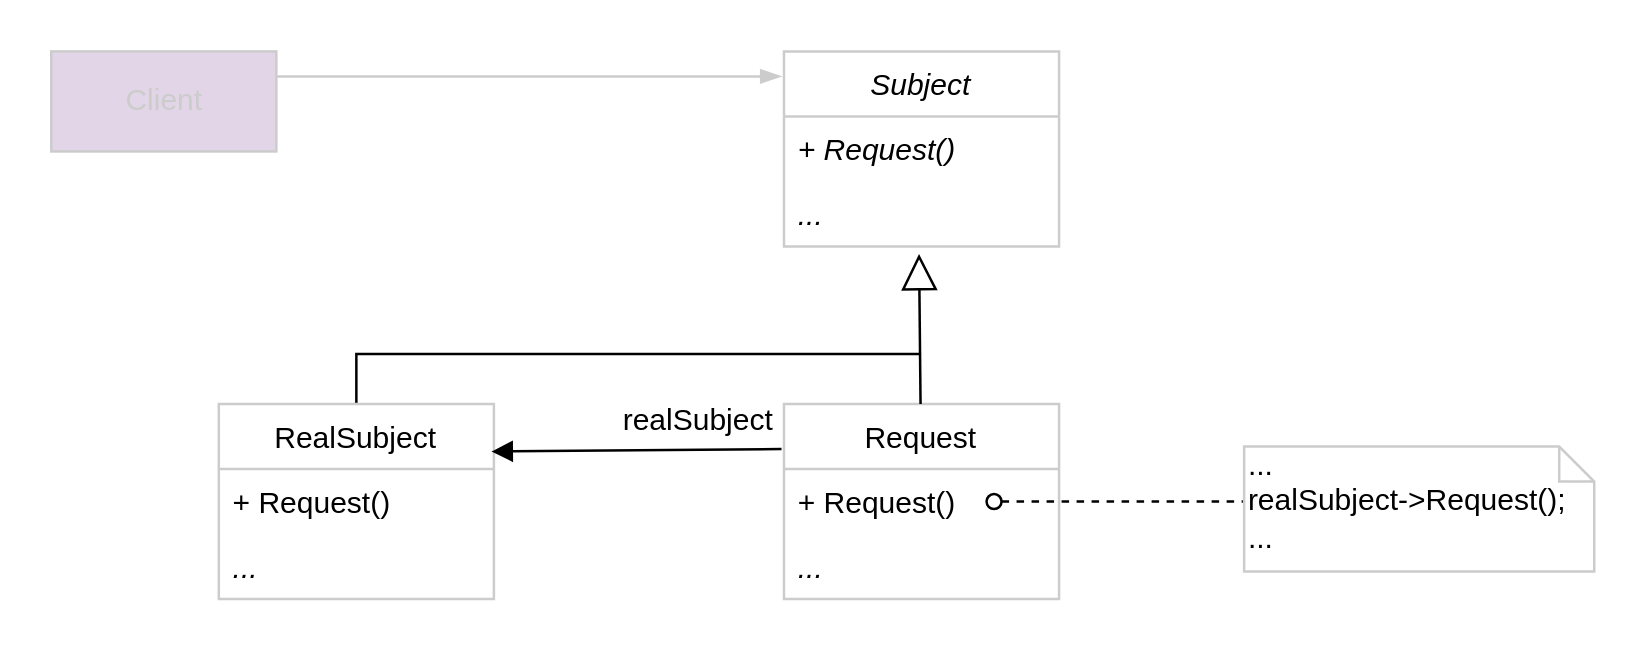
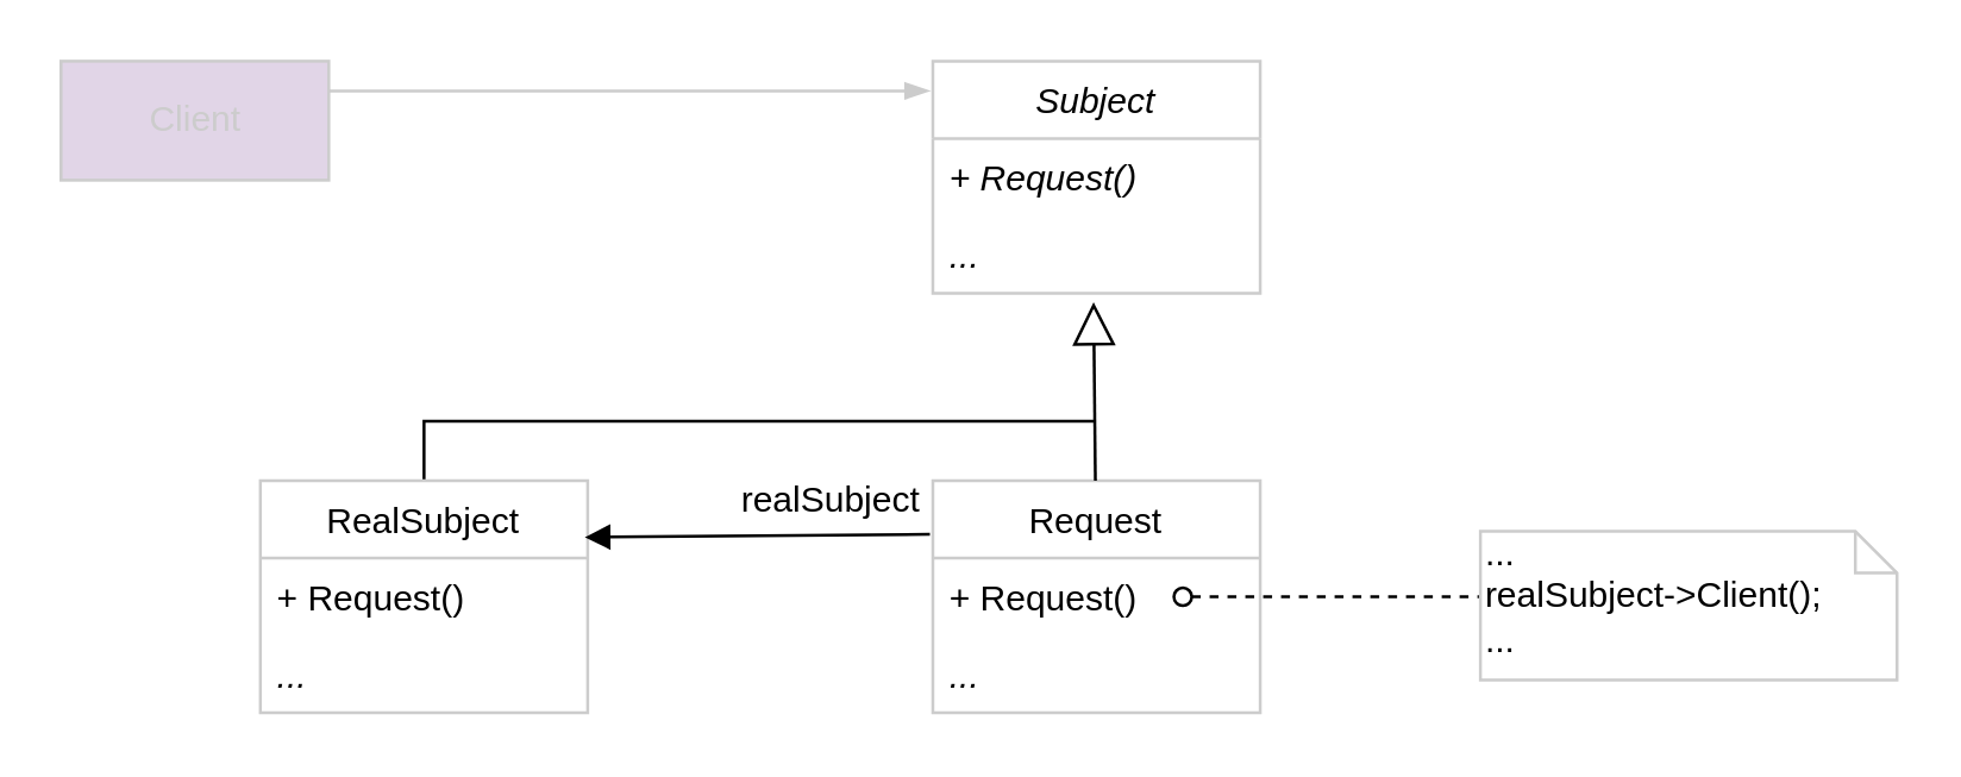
- <mxCell id="17" value="...&lt;br&gt;realSubject-&amp;gt;Request();&lt;br&gt;..." style="shape=note;whiteSpace=wrap;html=1;size=14;verticalAlign=top;align=left;spacingTop=-6;strokeColor=#CCCCCC;" vertex="1" parent="1"><mxGeometry x="497" y="178" width="140" height="50" as="geometry" /></mxCell>
+ <mxCell id="17" value="...&lt;br&gt;realSubject-&amp;gt;Client();&lt;br&gt;..." style="shape=note;whiteSpace=wrap;html=1;size=14;verticalAlign=top;align=left;spacingTop=-6;strokeColor=#CCCCCC;" vertex="1" parent="1"><mxGeometry x="497" y="178" width="140" height="50" as="geometry" /></mxCell>
